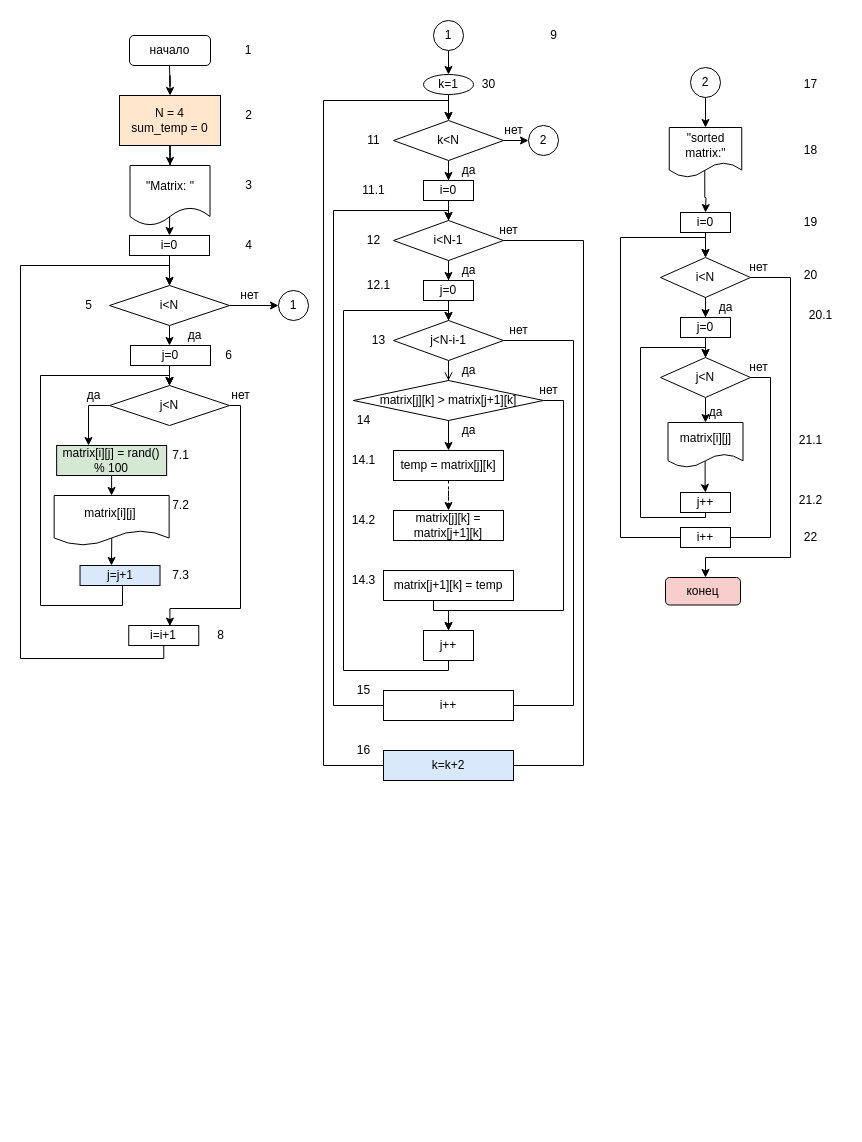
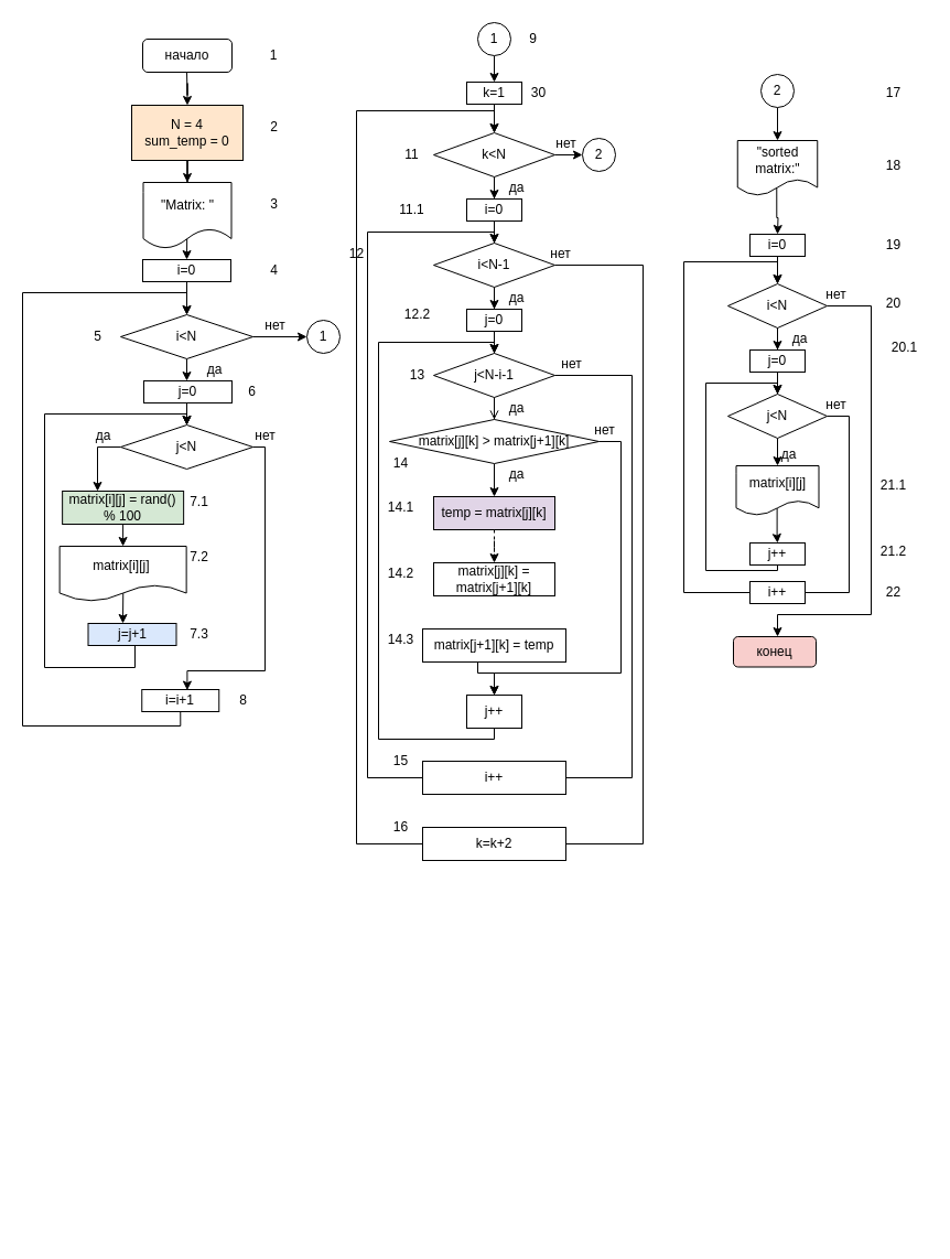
- <mxCell id="82" value="9" style="text;html=1;align=center;verticalAlign=middle;resizable=0;points=[];autosize=1;strokeColor=none;fillColor=none;" vertex="1" parent="1"><mxGeometry x="543" y="25" width="20" height="20" as="geometry" /></mxCell>
+ <mxCell id="82" value="9" style="text;html=1;align=center;verticalAlign=middle;resizable=0;points=[];autosize=1;strokeColor=none;fillColor=none;" vertex="1" parent="1"><mxGeometry x="473" y="25" width="20" height="20" as="geometry" /></mxCell>
- <mxCell id="44" value="k=1" style="ellipse;whiteSpace=wrap;html=1;direction=west;" vertex="1" parent="1"><mxGeometry x="423" y="74" width="50" height="20" as="geometry" /></mxCell>
+ <mxCell id="44" value="k=1" style="whiteSpace=wrap;html=1;direction=west;" vertex="1" parent="1"><mxGeometry x="423" y="74" width="50" height="20" as="geometry" /></mxCell>
- <mxCell id="86" value="12" style="text;html=1;align=center;verticalAlign=middle;resizable=0;points=[];autosize=1;strokeColor=none;fillColor=none;" vertex="1" parent="1"><mxGeometry x="358" y="230" width="30" height="20" as="geometry" /></mxCell>
+ <mxCell id="86" value="12" style="text;html=1;align=center;verticalAlign=middle;resizable=0;points=[];autosize=1;strokeColor=none;fillColor=none;" vertex="1" parent="1"><mxGeometry x="308" y="220" width="30" height="20" as="geometry" /></mxCell>
- <mxCell id="87" value="12.1" style="text;html=1;align=center;verticalAlign=middle;resizable=0;points=[];autosize=1;strokeColor=none;fillColor=none;" vertex="1" parent="1"><mxGeometry x="358" y="275" width="40" height="20" as="geometry" /></mxCell>
+ <mxCell id="87" value="12.2" style="text;html=1;align=center;verticalAlign=middle;resizable=0;points=[];autosize=1;strokeColor=none;fillColor=none;" vertex="1" parent="1"><mxGeometry x="358" y="275" width="40" height="20" as="geometry" /></mxCell>
- <mxCell id="64" value="temp = matrix[j][k]" style="whiteSpace=wrap;html=1;" vertex="1" parent="1"><mxGeometry x="393" y="450" width="110" height="30" as="geometry" /></mxCell>
+ <mxCell id="64" value="temp = matrix[j][k]" style="whiteSpace=wrap;html=1;fillColor=#e1d5e7;" vertex="1" parent="1"><mxGeometry x="393" y="450" width="110" height="30" as="geometry" /></mxCell>
- <mxCell id="72" value="k=k+2" style="whiteSpace=wrap;html=1;fillColor=#dae8fc;" vertex="1" parent="1"><mxGeometry x="383" y="750" width="130" height="30" as="geometry" /></mxCell>
+ <mxCell id="72" value="k=k+2" style="whiteSpace=wrap;html=1;" vertex="1" parent="1"><mxGeometry x="383" y="750" width="130" height="30" as="geometry" /></mxCell>
